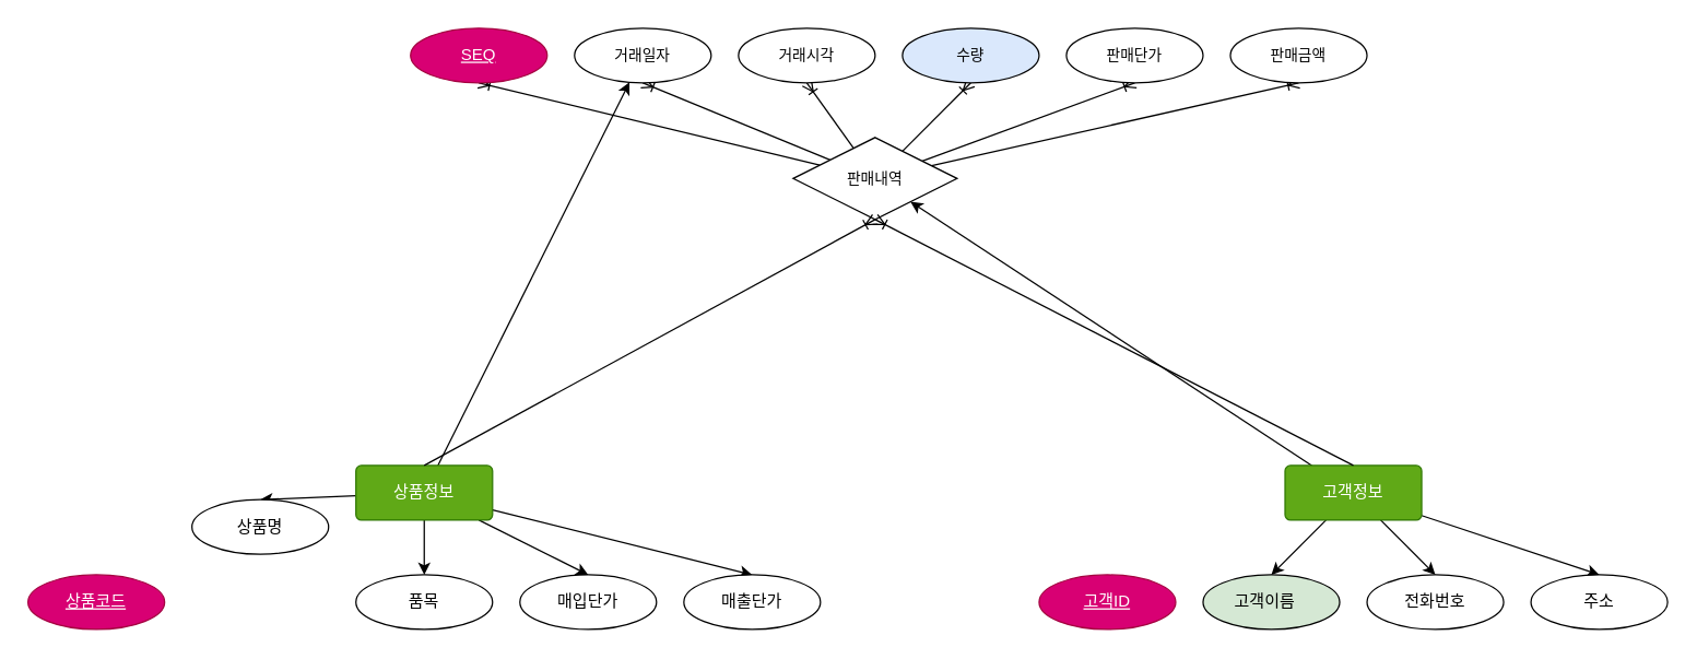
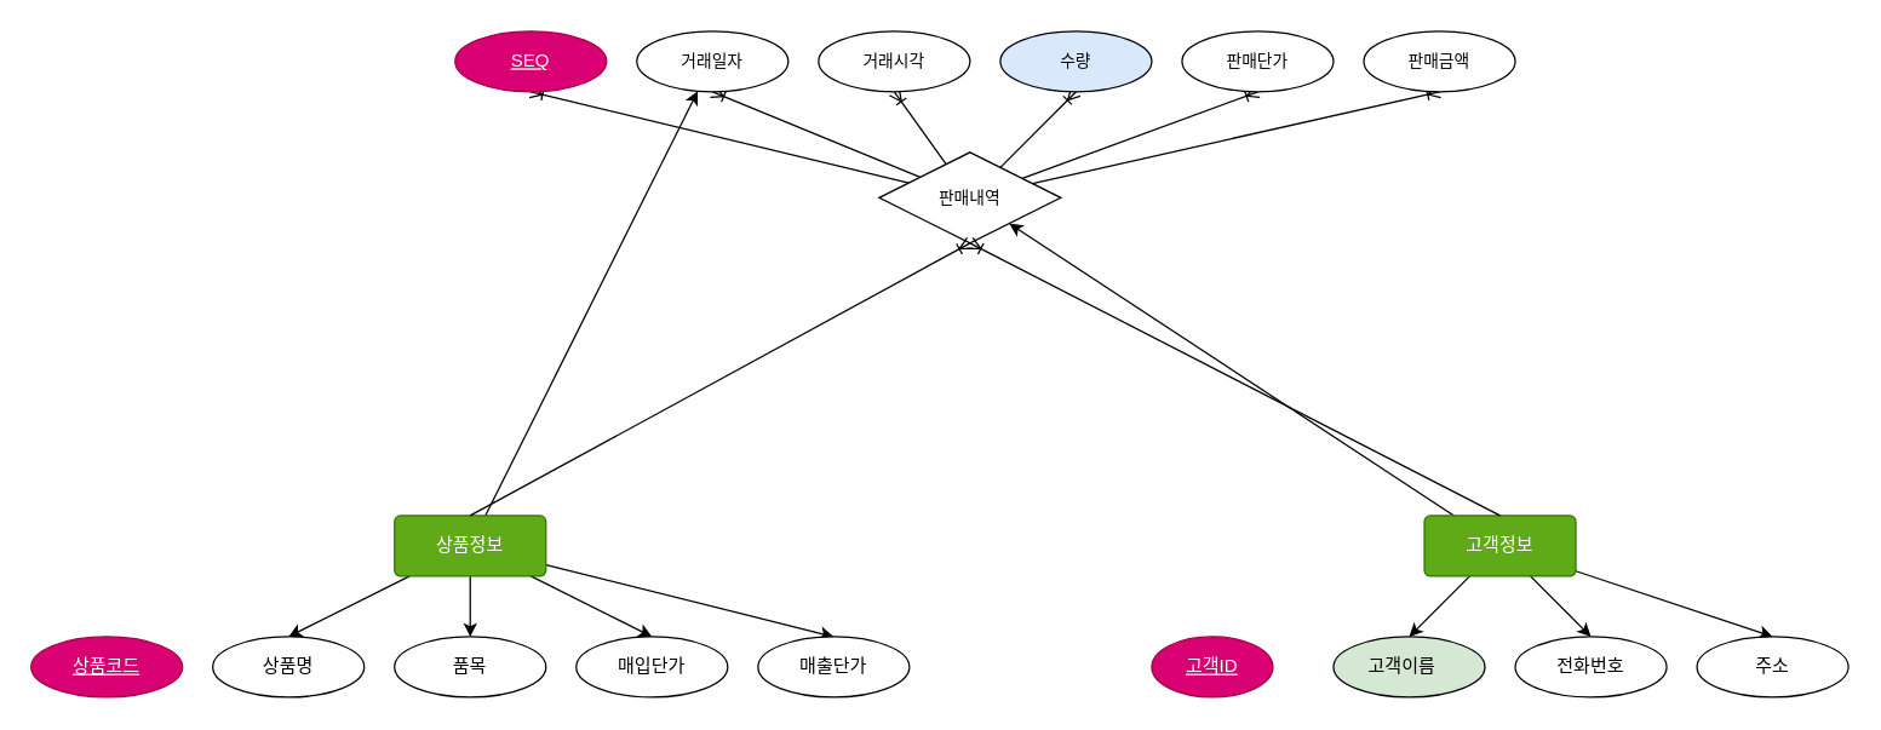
- <mxCell id="9" value="상품명" style="ellipse;whiteSpace=wrap;html=1;align=center;" vertex="1" parent="1"><mxGeometry x="140" y="365" width="100" height="40" as="geometry" /></mxCell>
+ <mxCell id="9" value="상품명" style="ellipse;whiteSpace=wrap;html=1;align=center;" vertex="1" parent="1"><mxGeometry x="140" y="420" width="100" height="40" as="geometry" /></mxCell>
- <mxCell id="18" value="고객ID" style="ellipse;whiteSpace=wrap;html=1;align=center;fontStyle=4;fillColor=#d80073;strokeColor=#A50040;fontColor=#ffffff;" vertex="1" parent="1"><mxGeometry x="760" y="420" width="100" height="40" as="geometry" /></mxCell>
+ <mxCell id="18" value="고객ID" style="ellipse;whiteSpace=wrap;html=1;align=center;fontStyle=4;fillColor=#d80073;strokeColor=#A50040;fontColor=#ffffff;" vertex="1" parent="1"><mxGeometry x="760" y="420" width="80" height="40" as="geometry" /></mxCell>
